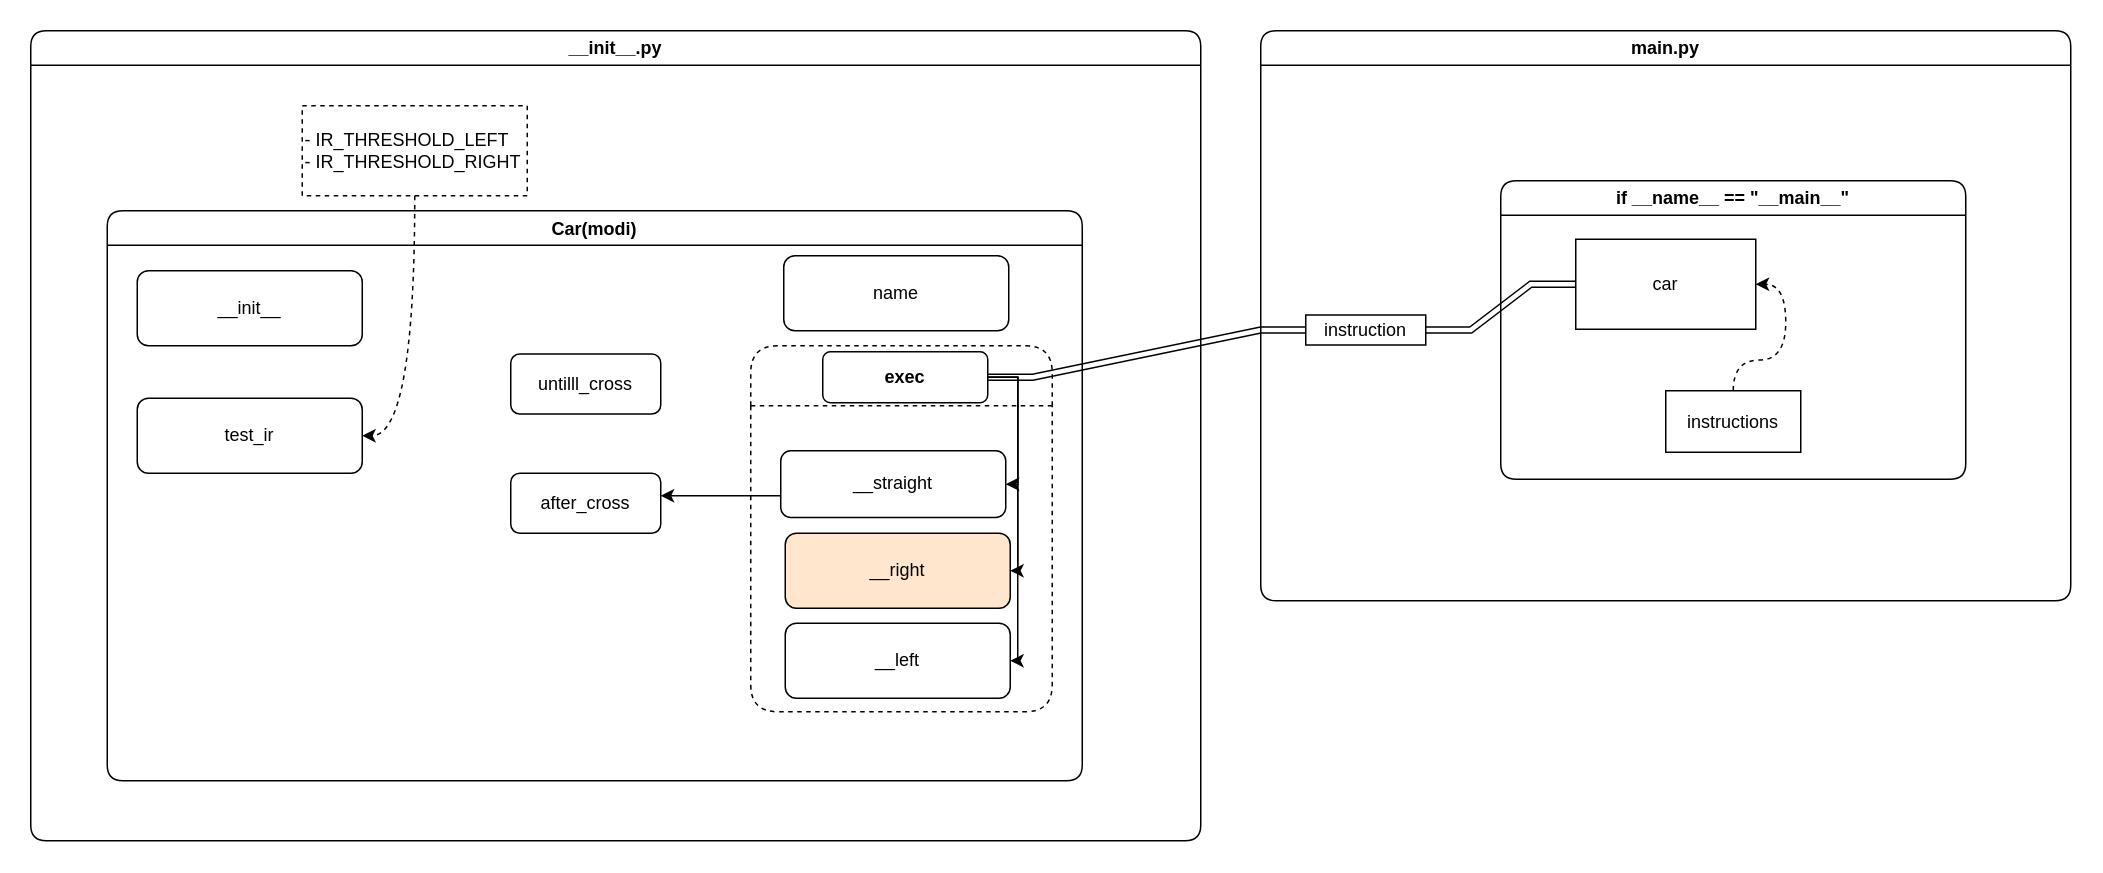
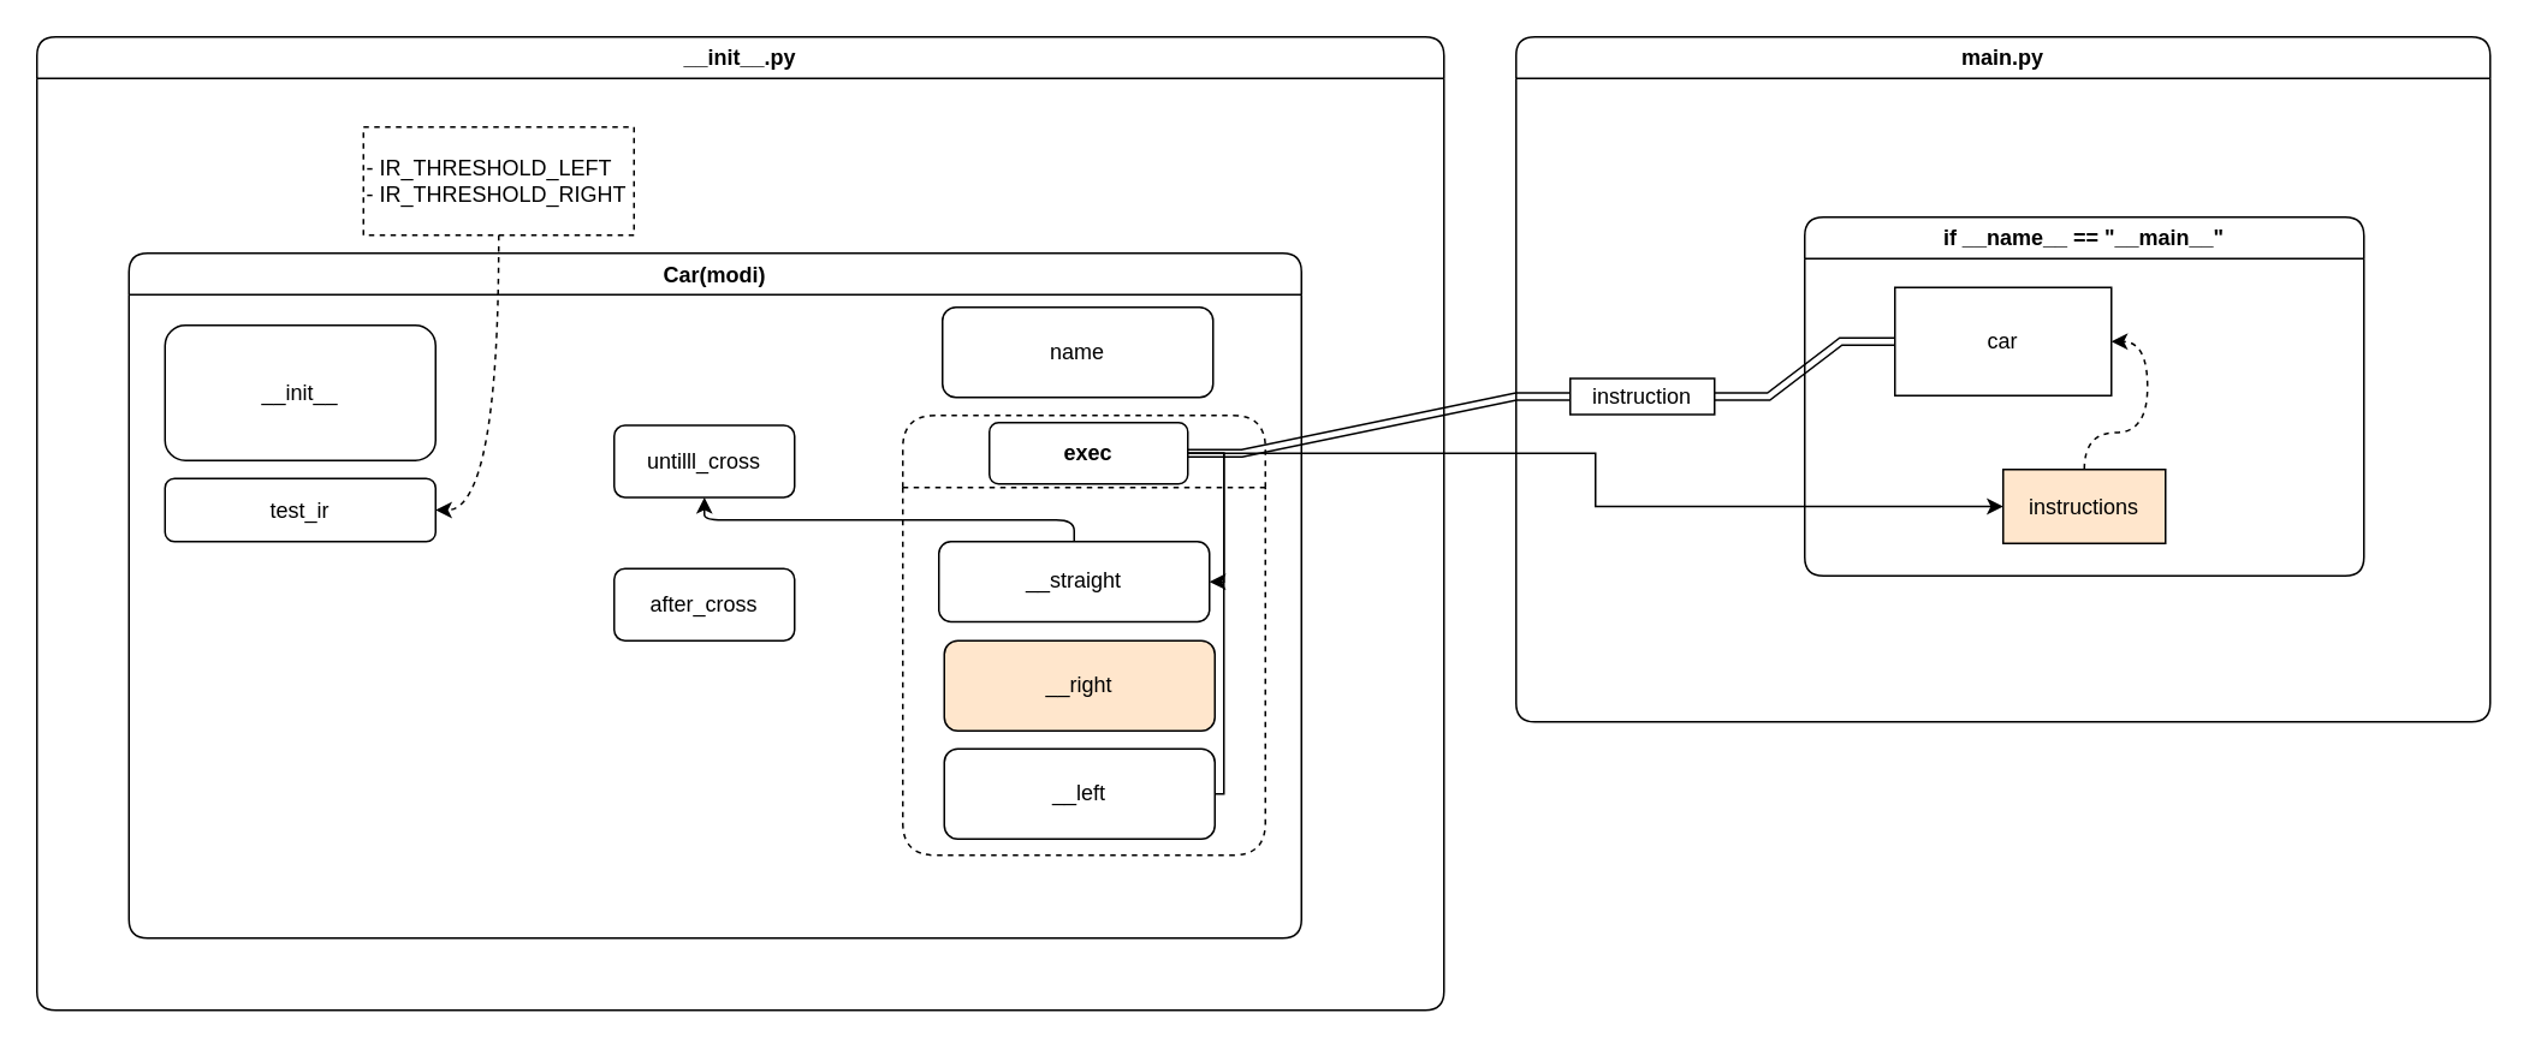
- <mxCell id="3" value="__init__" style="rounded=1;whiteSpace=wrap;html=1;" vertex="1" parent="2"><mxGeometry x="20" y="40" width="150" height="50" as="geometry" /></mxCell>
+ <mxCell id="3" value="__init__" style="rounded=1;whiteSpace=wrap;html=1;" vertex="1" parent="2"><mxGeometry x="20" y="40" width="150" height="75" as="geometry" /></mxCell>
- <mxCell id="25" value="instructions" style="rounded=0;whiteSpace=wrap;html=1;" vertex="1" parent="22"><mxGeometry x="110" y="140" width="90" height="41" as="geometry" /></mxCell>
+ <mxCell id="25" value="instructions" style="rounded=0;whiteSpace=wrap;html=1;fillColor=#ffe6cc;" vertex="1" parent="22"><mxGeometry x="110" y="140" width="90" height="41" as="geometry" /></mxCell>
+ <mxCell id="13" value="" style="edgeStyle=elbowEdgeStyle;elbow=vertical;html=1;rounded=1;curved=0;sourcePerimeterSpacing=0;targetPerimeterSpacing=0;startSize=6;endSize=6;" edge="1" parent="9" source="12" target="11"><mxGeometry relative="1" as="geometry" /></mxCell>
- <mxCell id="5" value="test_ir" style="rounded=1;whiteSpace=wrap;html=1;" vertex="1" parent="2"><mxGeometry x="20" y="125" width="150" height="50" as="geometry" /></mxCell>
+ <mxCell id="5" value="test_ir" style="rounded=1;whiteSpace=wrap;html=1;" vertex="1" parent="2"><mxGeometry x="20" y="125" width="150" height="35" as="geometry" /></mxCell>
- <mxCell id="28" value="" style="edgeStyle=elbowEdgeStyle;elbow=vertical;html=1;rounded=1;curved=0;sourcePerimeterSpacing=0;targetPerimeterSpacing=0;startSize=6;endSize=6;" edge="1" parent="1" source="12" target="20"><mxGeometry relative="1" as="geometry" /></mxCell>
- <mxCell id="16" style="edgeStyle=orthogonalEdgeStyle;rounded=0;orthogonalLoop=1;jettySize=auto;html=1;exitX=1;exitY=0.5;exitDx=0;exitDy=0;entryX=1;entryY=0.5;entryDx=0;entryDy=0;" edge="1" parent="6" source="10" target="7"><mxGeometry relative="1" as="geometry"><mxPoint x="168" y="31" as="sourcePoint" /><mxPoint x="183" y="220" as="targetPoint" /></mxGeometry></mxCell>
+ <mxCell id="16" style="edgeStyle=orthogonalEdgeStyle;rounded=0;orthogonalLoop=1;jettySize=auto;html=1;exitX=1;exitY=0.5;exitDx=0;exitDy=0;" edge="1" parent="6" source="10" target="25"><mxGeometry relative="1" as="geometry"><mxPoint x="168" y="31" as="sourcePoint" /><mxPoint x="183" y="220" as="targetPoint" /></mxGeometry></mxCell>
- <mxCell id="15" style="edgeStyle=orthogonalEdgeStyle;rounded=0;orthogonalLoop=1;jettySize=auto;html=1;exitX=1;exitY=0.5;exitDx=0;exitDy=0;entryX=1;entryY=0.5;entryDx=0;entryDy=0;" edge="1" parent="6" source="10" target="8"><mxGeometry relative="1" as="geometry" /></mxCell>
+ <mxCell id="15" style="edgeStyle=orthogonalEdgeStyle;rounded=0;orthogonalLoop=1;jettySize=auto;html=1;exitX=1;exitY=0.5;exitDx=0;exitDy=0;entryX=1;entryY=0.5;entryDx=0;entryDy=0;endArrow=none;" edge="1" parent="6" source="10" target="8"><mxGeometry relative="1" as="geometry" /></mxCell>
